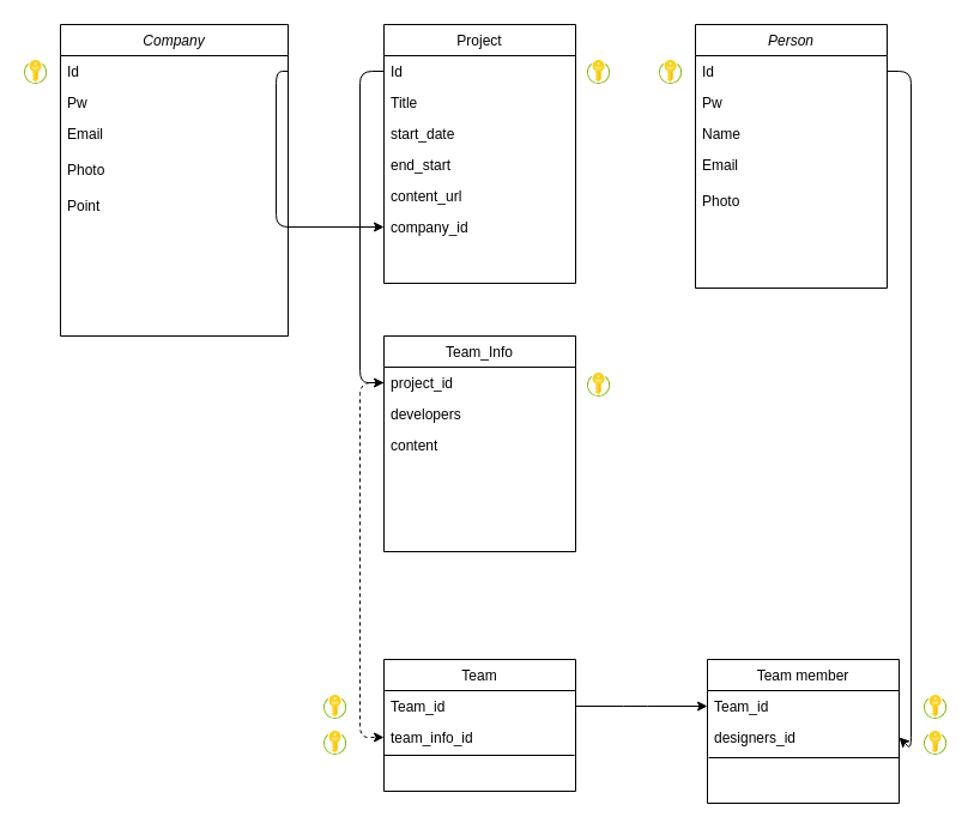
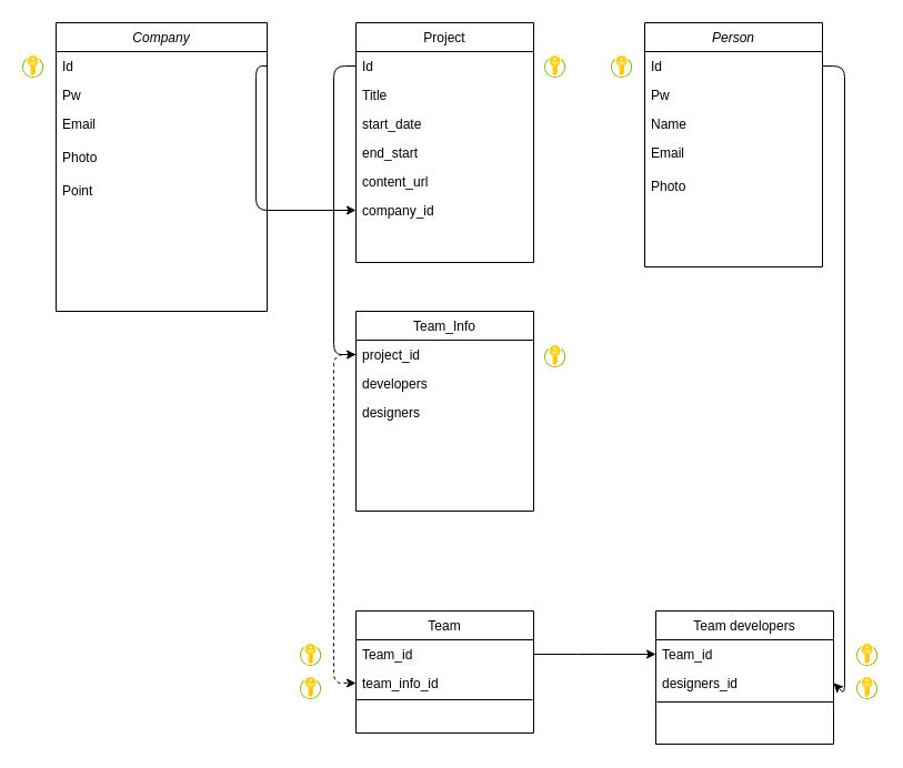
- <mxCell id="24" value="content" style="text;align=left;verticalAlign=top;spacingLeft=4;spacingRight=4;overflow=hidden;rotatable=0;points=[[0,0.5],[1,0.5]];portConstraint=eastwest;rounded=0;shadow=0;html=0;" parent="21" vertex="1"><mxGeometry y="78" width="160" height="26" as="geometry" /></mxCell>
+ <mxCell id="24" value="designers" style="text;align=left;verticalAlign=top;spacingLeft=4;spacingRight=4;overflow=hidden;rotatable=0;points=[[0,0.5],[1,0.5]];portConstraint=eastwest;rounded=0;shadow=0;html=0;" parent="21" vertex="1"><mxGeometry y="78" width="160" height="26" as="geometry" /></mxCell>
- <mxCell id="34" value="Team member" style="swimlane;fontStyle=0;align=center;verticalAlign=top;childLayout=stackLayout;horizontal=1;startSize=26;horizontalStack=0;resizeParent=1;resizeLast=0;collapsible=1;marginBottom=0;rounded=0;shadow=0;strokeWidth=1;" parent="1" vertex="1"><mxGeometry x="590" y="550" width="160" height="120" as="geometry"><mxRectangle x="550" y="140" width="160" height="26" as="alternateBounds" /></mxGeometry></mxCell>
+ <mxCell id="34" value="Team developers" style="swimlane;fontStyle=0;align=center;verticalAlign=top;childLayout=stackLayout;horizontal=1;startSize=26;horizontalStack=0;resizeParent=1;resizeLast=0;collapsible=1;marginBottom=0;rounded=0;shadow=0;strokeWidth=1;" parent="1" vertex="1"><mxGeometry x="590" y="550" width="160" height="120" as="geometry"><mxRectangle x="550" y="140" width="160" height="26" as="alternateBounds" /></mxGeometry></mxCell>
